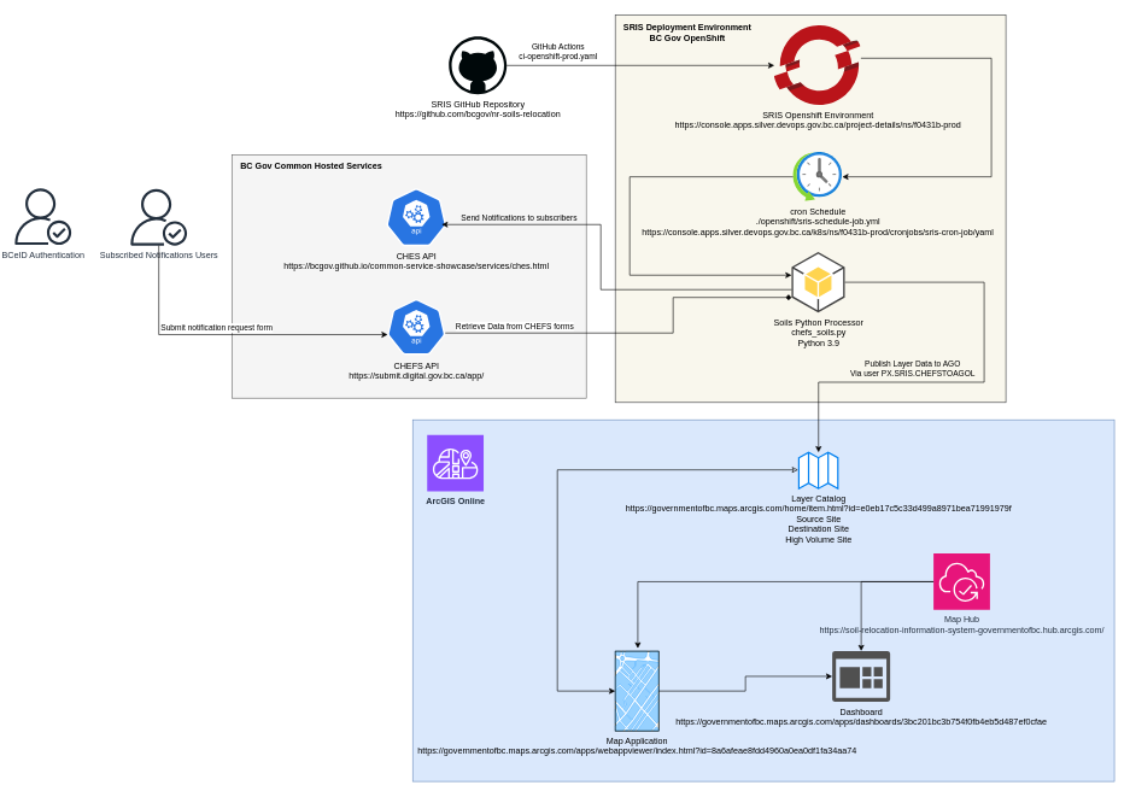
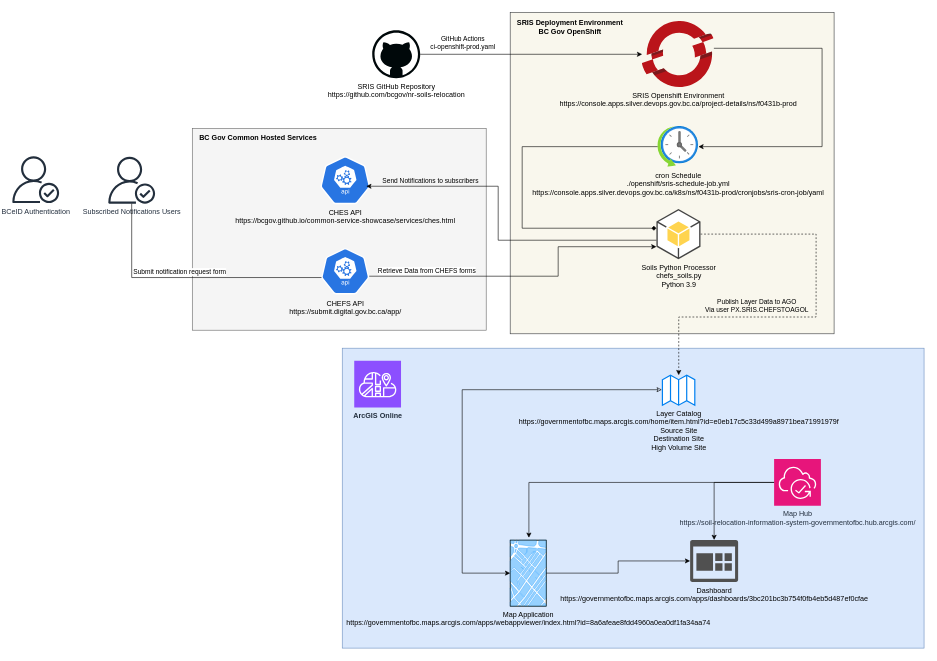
- <mxCell id="28" style="edgeStyle=orthogonalEdgeStyle;rounded=0;orthogonalLoop=1;jettySize=auto;html=1;" edge="1" parent="1" source="17" target="20"><mxGeometry relative="1" as="geometry"><Array as="points"><mxPoint x="870" y="244" /><mxPoint x="870" y="380" /></Array></mxGeometry></mxCell>
+ <mxCell id="28" style="edgeStyle=orthogonalEdgeStyle;rounded=0;orthogonalLoop=1;jettySize=auto;html=1;endArrow=diamond;" edge="1" parent="1" source="17" target="20"><mxGeometry relative="1" as="geometry"><Array as="points"><mxPoint x="870" y="244" /><mxPoint x="870" y="380" /></Array></mxGeometry></mxCell>
- <mxCell id="31" style="edgeStyle=orthogonalEdgeStyle;rounded=0;orthogonalLoop=1;jettySize=auto;html=1;entryX=0;entryY=0.75;entryDx=0;entryDy=0;entryPerimeter=0;endArrow=diamond;" edge="1" parent="1" source="14" target="20"><mxGeometry relative="1" as="geometry"><Array as="points"><mxPoint x="930" y="460" /><mxPoint x="930" y="411" /></Array></mxGeometry></mxCell>
+ <mxCell id="31" style="edgeStyle=orthogonalEdgeStyle;rounded=0;orthogonalLoop=1;jettySize=auto;html=1;entryX=0;entryY=0.75;entryDx=0;entryDy=0;entryPerimeter=0;" edge="1" parent="1" source="14" target="20"><mxGeometry relative="1" as="geometry"><Array as="points"><mxPoint x="930" y="460" /><mxPoint x="930" y="411" /></Array></mxGeometry></mxCell>
- <mxCell id="33" style="edgeStyle=orthogonalEdgeStyle;rounded=0;orthogonalLoop=1;jettySize=auto;html=1;entryX=0.005;entryY=0.63;entryDx=0;entryDy=0;entryPerimeter=0;" edge="1" parent="1" source="22" target="14"><mxGeometry relative="1" as="geometry"><Array as="points"><mxPoint x="219" y="462" /></Array></mxGeometry></mxCell>
+ <mxCell id="33" style="edgeStyle=orthogonalEdgeStyle;rounded=0;orthogonalLoop=1;jettySize=auto;html=1;entryX=0.005;entryY=0.63;entryDx=0;entryDy=0;entryPerimeter=0;endArrow=none;" edge="1" parent="1" source="22" target="14"><mxGeometry relative="1" as="geometry"><Array as="points"><mxPoint x="219" y="462" /></Array></mxGeometry></mxCell>
- <mxCell id="18" style="edgeStyle=orthogonalEdgeStyle;rounded=0;orthogonalLoop=1;jettySize=auto;html=1;" edge="1" parent="1" source="20" target="12"><mxGeometry relative="1" as="geometry"><Array as="points"><mxPoint x="1360" y="390" /><mxPoint x="1360" y="528" /><mxPoint x="1131" y="528" /></Array></mxGeometry></mxCell>
+ <mxCell id="18" style="edgeStyle=orthogonalEdgeStyle;rounded=0;orthogonalLoop=1;jettySize=auto;html=1;dashed=1;" edge="1" parent="1" source="20" target="12"><mxGeometry relative="1" as="geometry"><Array as="points"><mxPoint x="1360" y="390" /><mxPoint x="1360" y="528" /><mxPoint x="1131" y="528" /></Array></mxGeometry></mxCell>
